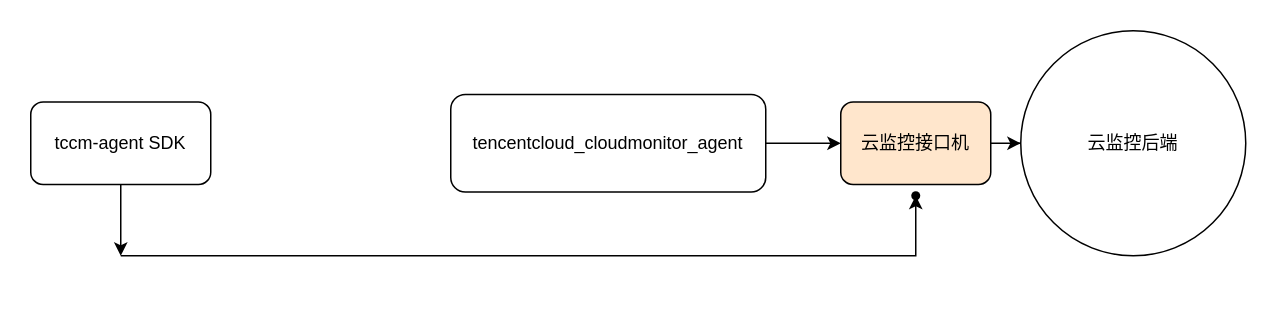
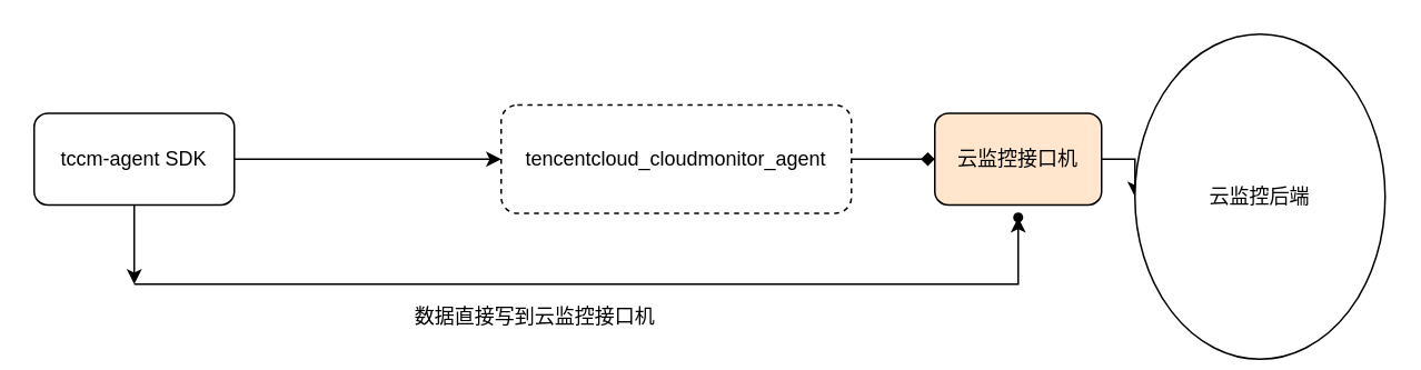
+ <mxCell id="2" value="" style="edgeStyle=orthogonalEdgeStyle;rounded=0;orthogonalLoop=1;jettySize=auto;html=1;" edge="1" parent="1" source="4" target="6"><mxGeometry relative="1" as="geometry" /></mxCell>
- <mxCell id="6" value="tencentcloud_cloudmonitor_agent" style="rounded=1;whiteSpace=wrap;html=1;" vertex="1" parent="1"><mxGeometry x="300" y="62.5" width="210" height="65" as="geometry" /></mxCell>
+ <mxCell id="6" value="tencentcloud_cloudmonitor_agent" style="rounded=1;whiteSpace=wrap;html=1;dashed=1;" vertex="1" parent="1"><mxGeometry x="300" y="62.5" width="210" height="65" as="geometry" /></mxCell>
- <mxCell id="5" value="" style="edgeStyle=orthogonalEdgeStyle;rounded=0;orthogonalLoop=1;jettySize=auto;html=1;" edge="1" parent="1" source="6" target="8"><mxGeometry relative="1" as="geometry" /></mxCell>
+ <mxCell id="5" value="" style="edgeStyle=orthogonalEdgeStyle;rounded=0;orthogonalLoop=1;jettySize=auto;html=1;endArrow=diamond;" edge="1" parent="1" source="6" target="8"><mxGeometry relative="1" as="geometry" /></mxCell>
- <mxCell id="9" value="云监控后端" style="ellipse;whiteSpace=wrap;html=1;aspect=fixed;" vertex="1" parent="1"><mxGeometry x="680" y="20" width="150" height="150" as="geometry" /></mxCell>
+ <mxCell id="9" value="云监控后端" style="ellipse;whiteSpace=wrap;html=1;aspect=fixed;" vertex="1" parent="1"><mxGeometry x="680" y="20" width="150" height="195" as="geometry" /></mxCell>
+ <mxCell id="12" value="数据直接写到云监控接口机" style="text;html=1;align=center;verticalAlign=middle;resizable=0;points=[];autosize=1;strokeColor=none;" vertex="1" parent="1"><mxGeometry x="240" y="180" width="160" height="20" as="geometry" /></mxCell>
